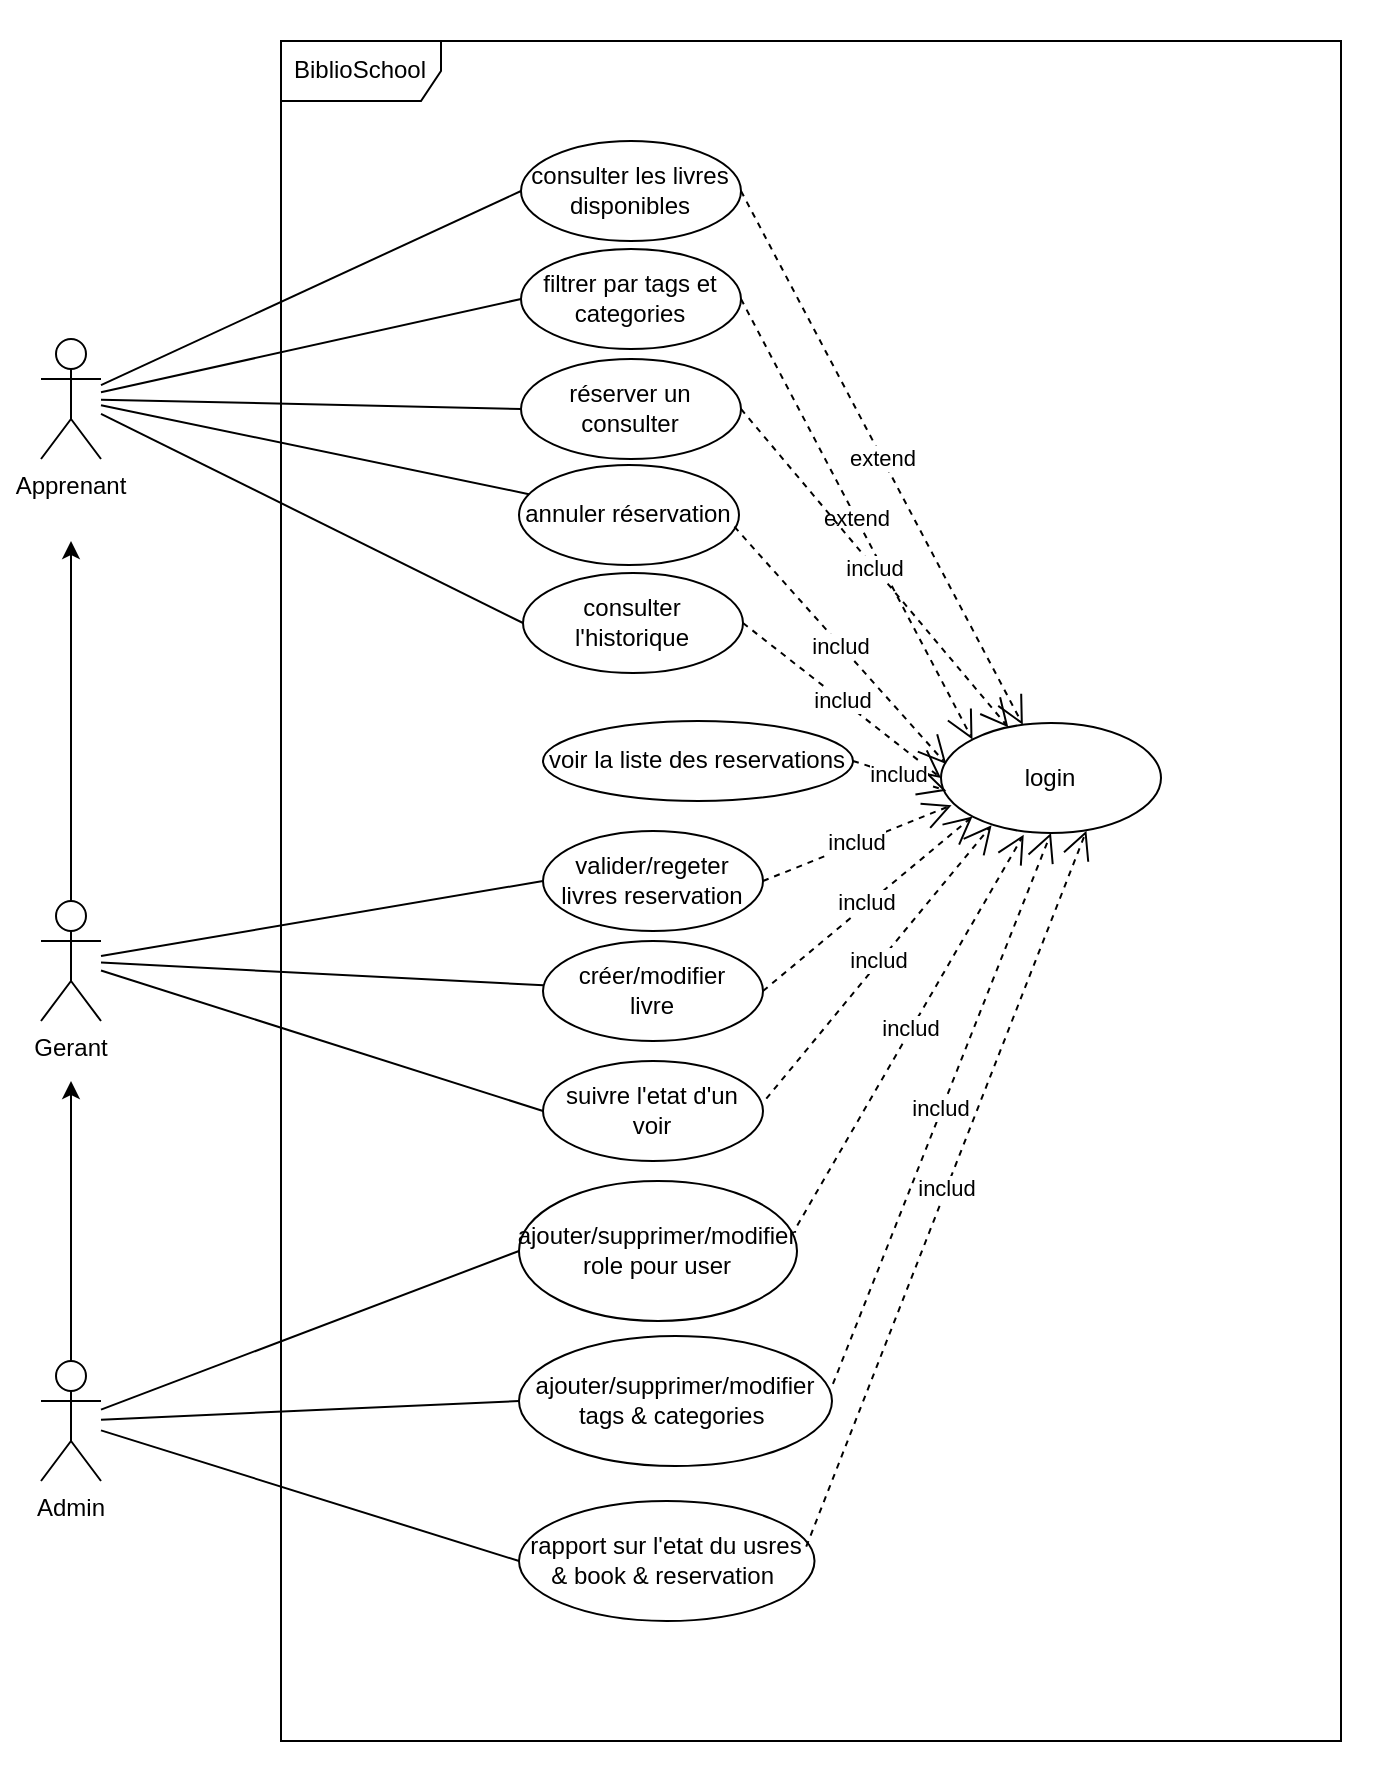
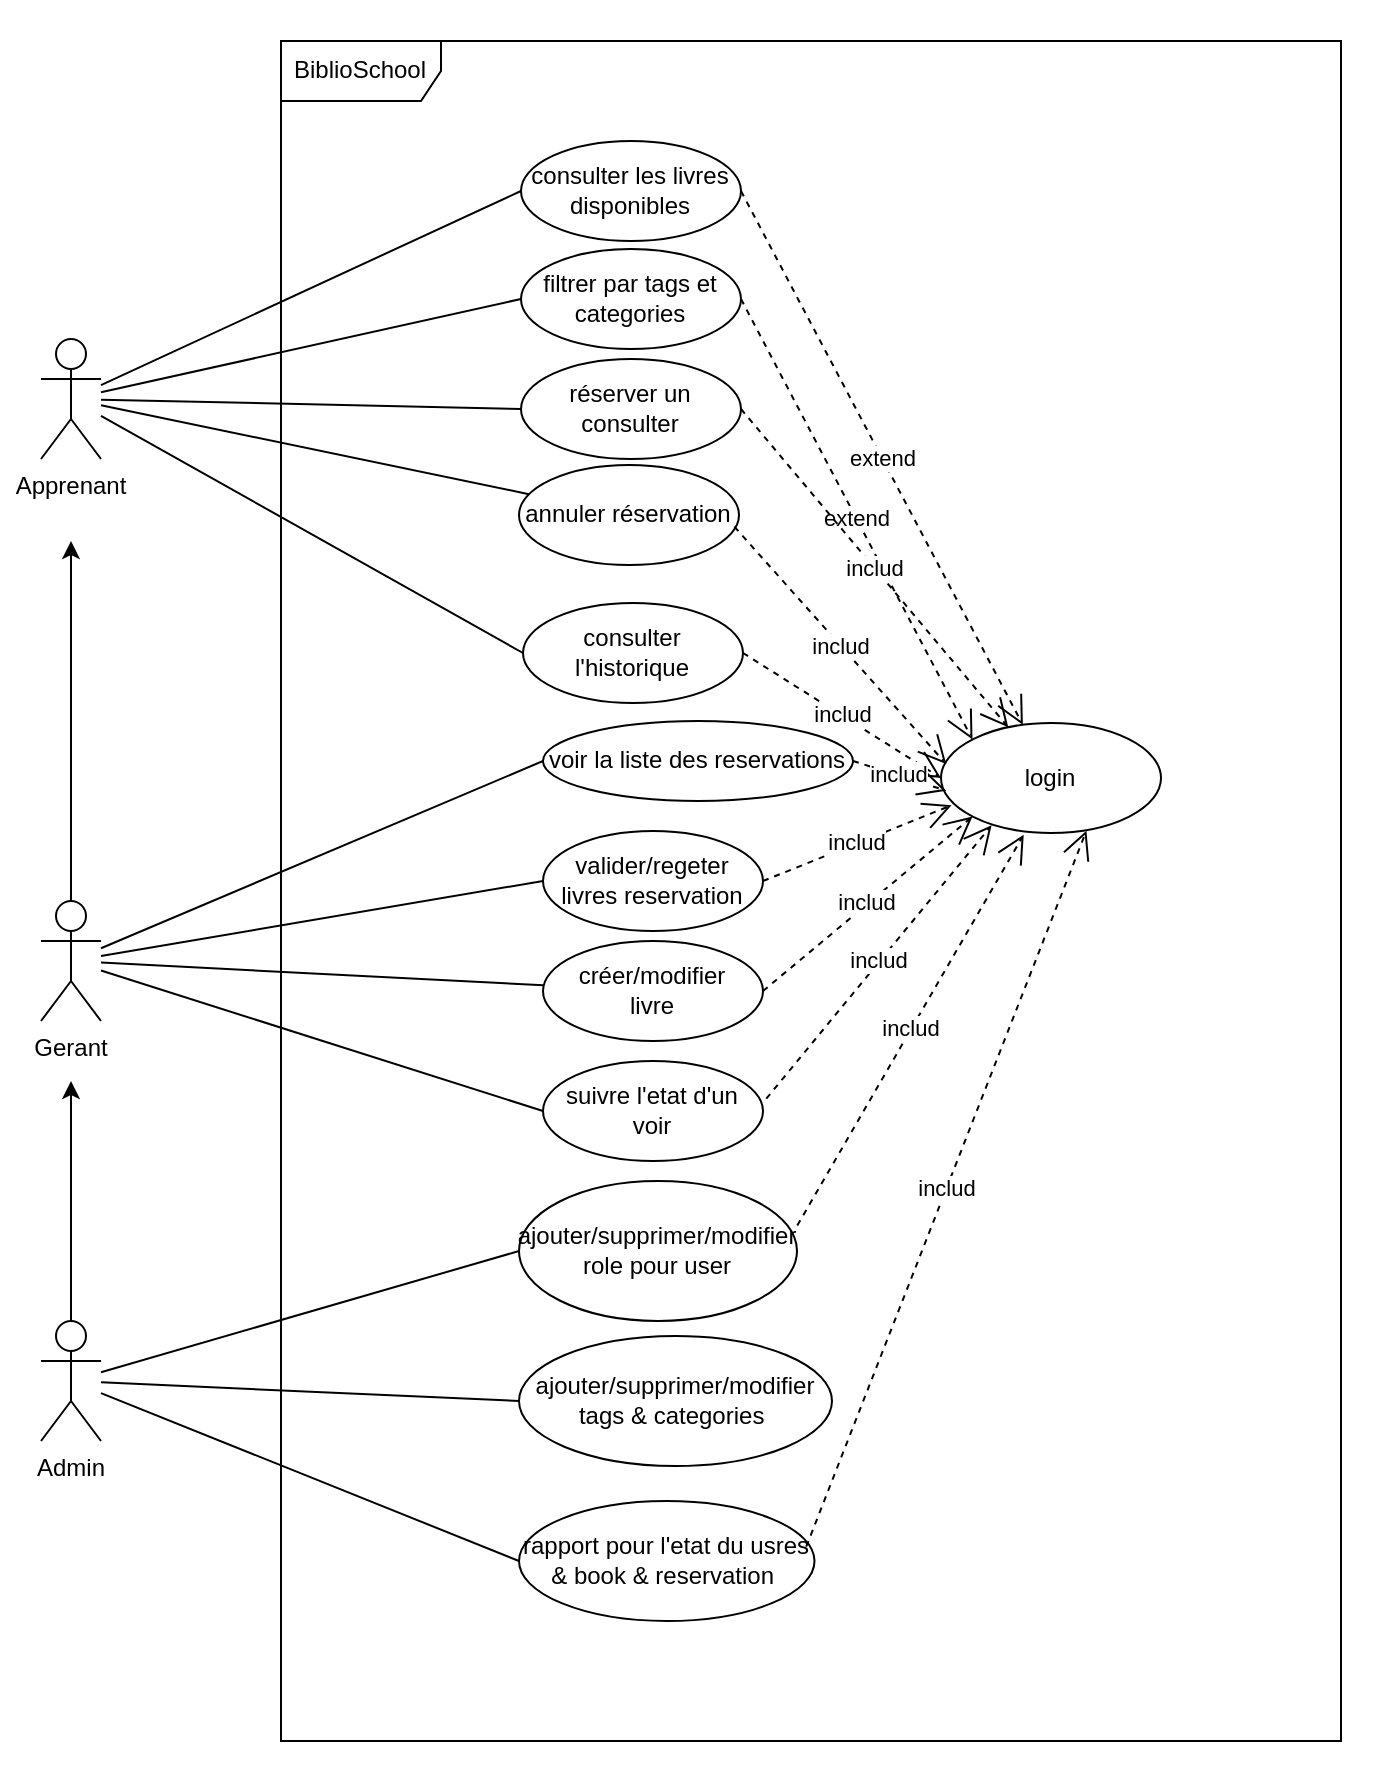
- <mxCell id="12" value="consulter l'historique" style="ellipse;whiteSpace=wrap;html=1;" parent="1" vertex="1"><mxGeometry x="261" y="286" width="110" height="50" as="geometry" /></mxCell>
+ <mxCell id="12" value="consulter l'historique" style="ellipse;whiteSpace=wrap;html=1;" parent="1" vertex="1"><mxGeometry x="261" y="301" width="110" height="50" as="geometry" /></mxCell>
+ <mxCell id="22" value="" style="endArrow=none;html=1;entryX=0;entryY=0.5;entryDx=0;entryDy=0;" parent="1" source="5" target="18" edge="1"><mxGeometry width="50" height="50" relative="1" as="geometry"><mxPoint x="50" y="470" as="sourcePoint" /><mxPoint x="271" y="560.23" as="targetPoint" /></mxGeometry></mxCell>
- <mxCell id="43" value="includ" style="endArrow=open;endSize=12;dashed=1;html=1;exitX=1.003;exitY=0.369;exitDx=0;exitDy=0;entryX=0.5;entryY=1;entryDx=0;entryDy=0;exitPerimeter=0;" parent="1" source="27" target="32" edge="1"><mxGeometry width="160" relative="1" as="geometry"><mxPoint x="450" y="284" as="sourcePoint" /><mxPoint x="660" y="452.5" as="targetPoint" /></mxGeometry></mxCell>
- <mxCell id="7" value="Admin" style="shape=umlActor;verticalLabelPosition=bottom;verticalAlign=top;html=1;" parent="1" vertex="1"><mxGeometry x="20" y="680" width="30" height="60" as="geometry" /></mxCell>
+ <mxCell id="7" value="Admin" style="shape=umlActor;verticalLabelPosition=bottom;verticalAlign=top;html=1;" parent="1" vertex="1"><mxGeometry x="20" y="660" width="30" height="60" as="geometry" /></mxCell>
- <mxCell id="28" value="rapport sur l'etat du usres &amp;amp; book &amp;amp; reservation&amp;nbsp;" style="ellipse;whiteSpace=wrap;html=1;" parent="1" vertex="1"><mxGeometry x="259" y="750" width="147.75" height="60" as="geometry" /></mxCell>
+ <mxCell id="28" value="rapport pour l'etat du usres &amp;amp; book &amp;amp; reservation&amp;nbsp;" style="ellipse;whiteSpace=wrap;html=1;" parent="1" vertex="1"><mxGeometry x="259" y="750" width="147.75" height="60" as="geometry" /></mxCell>
